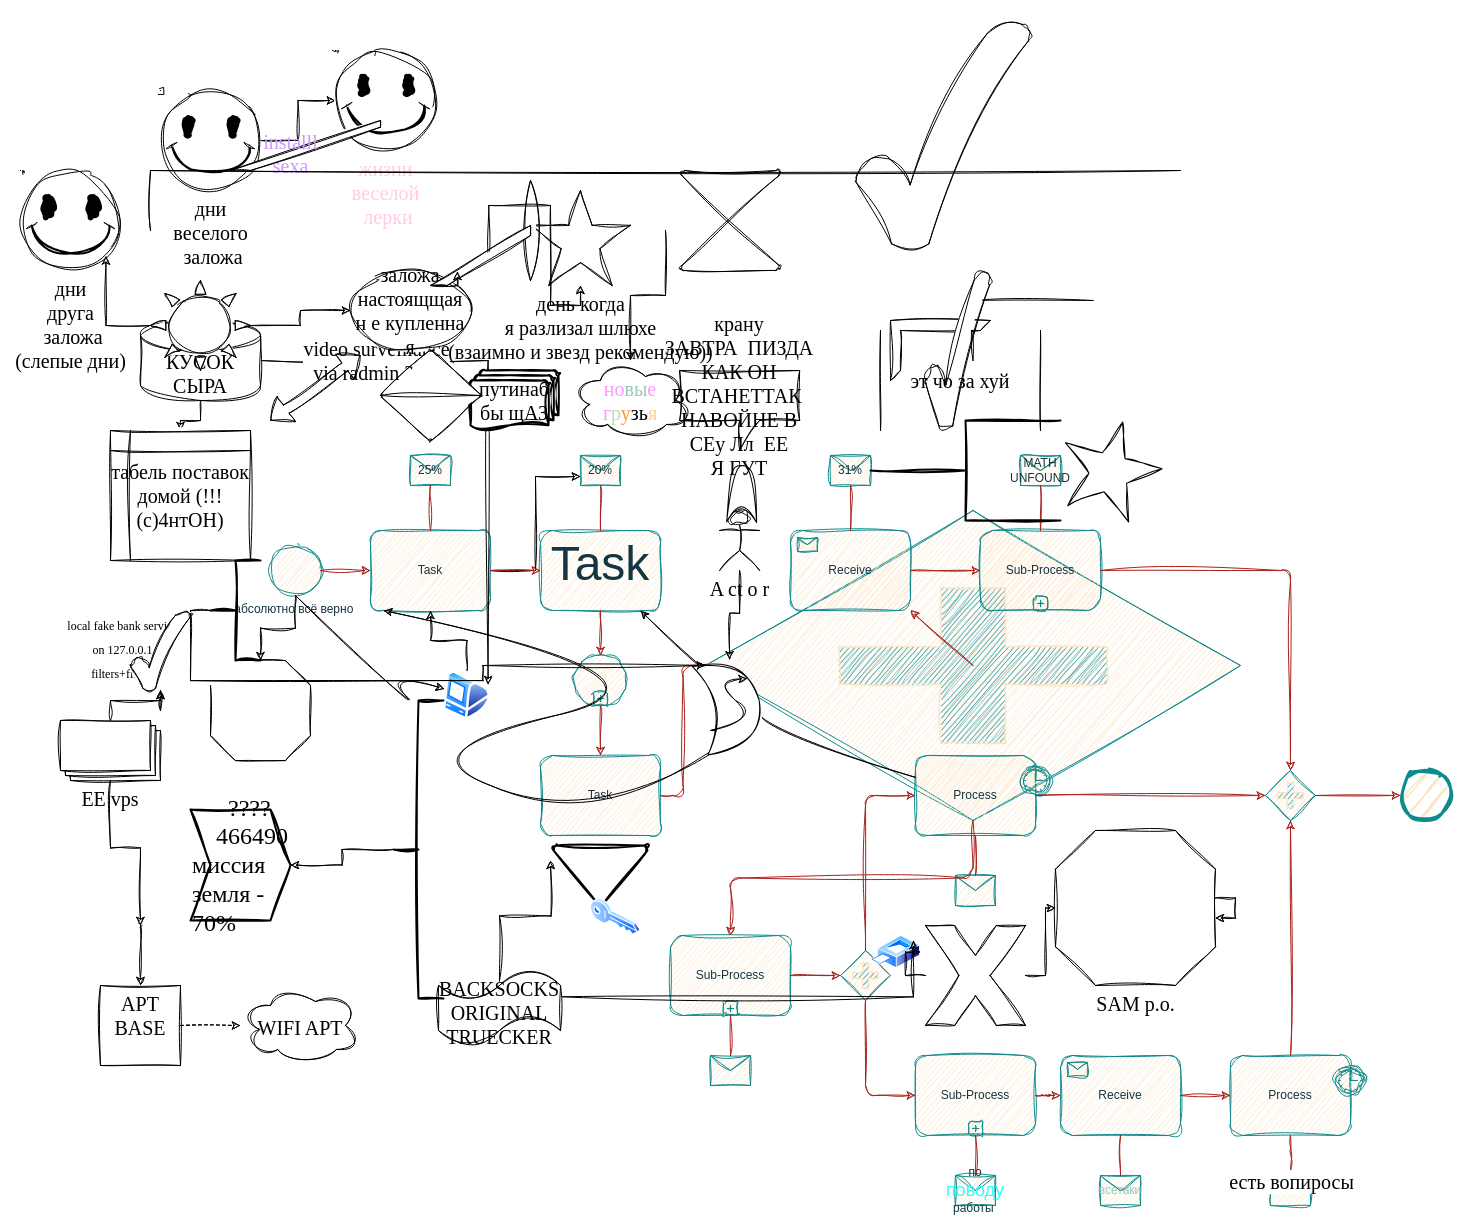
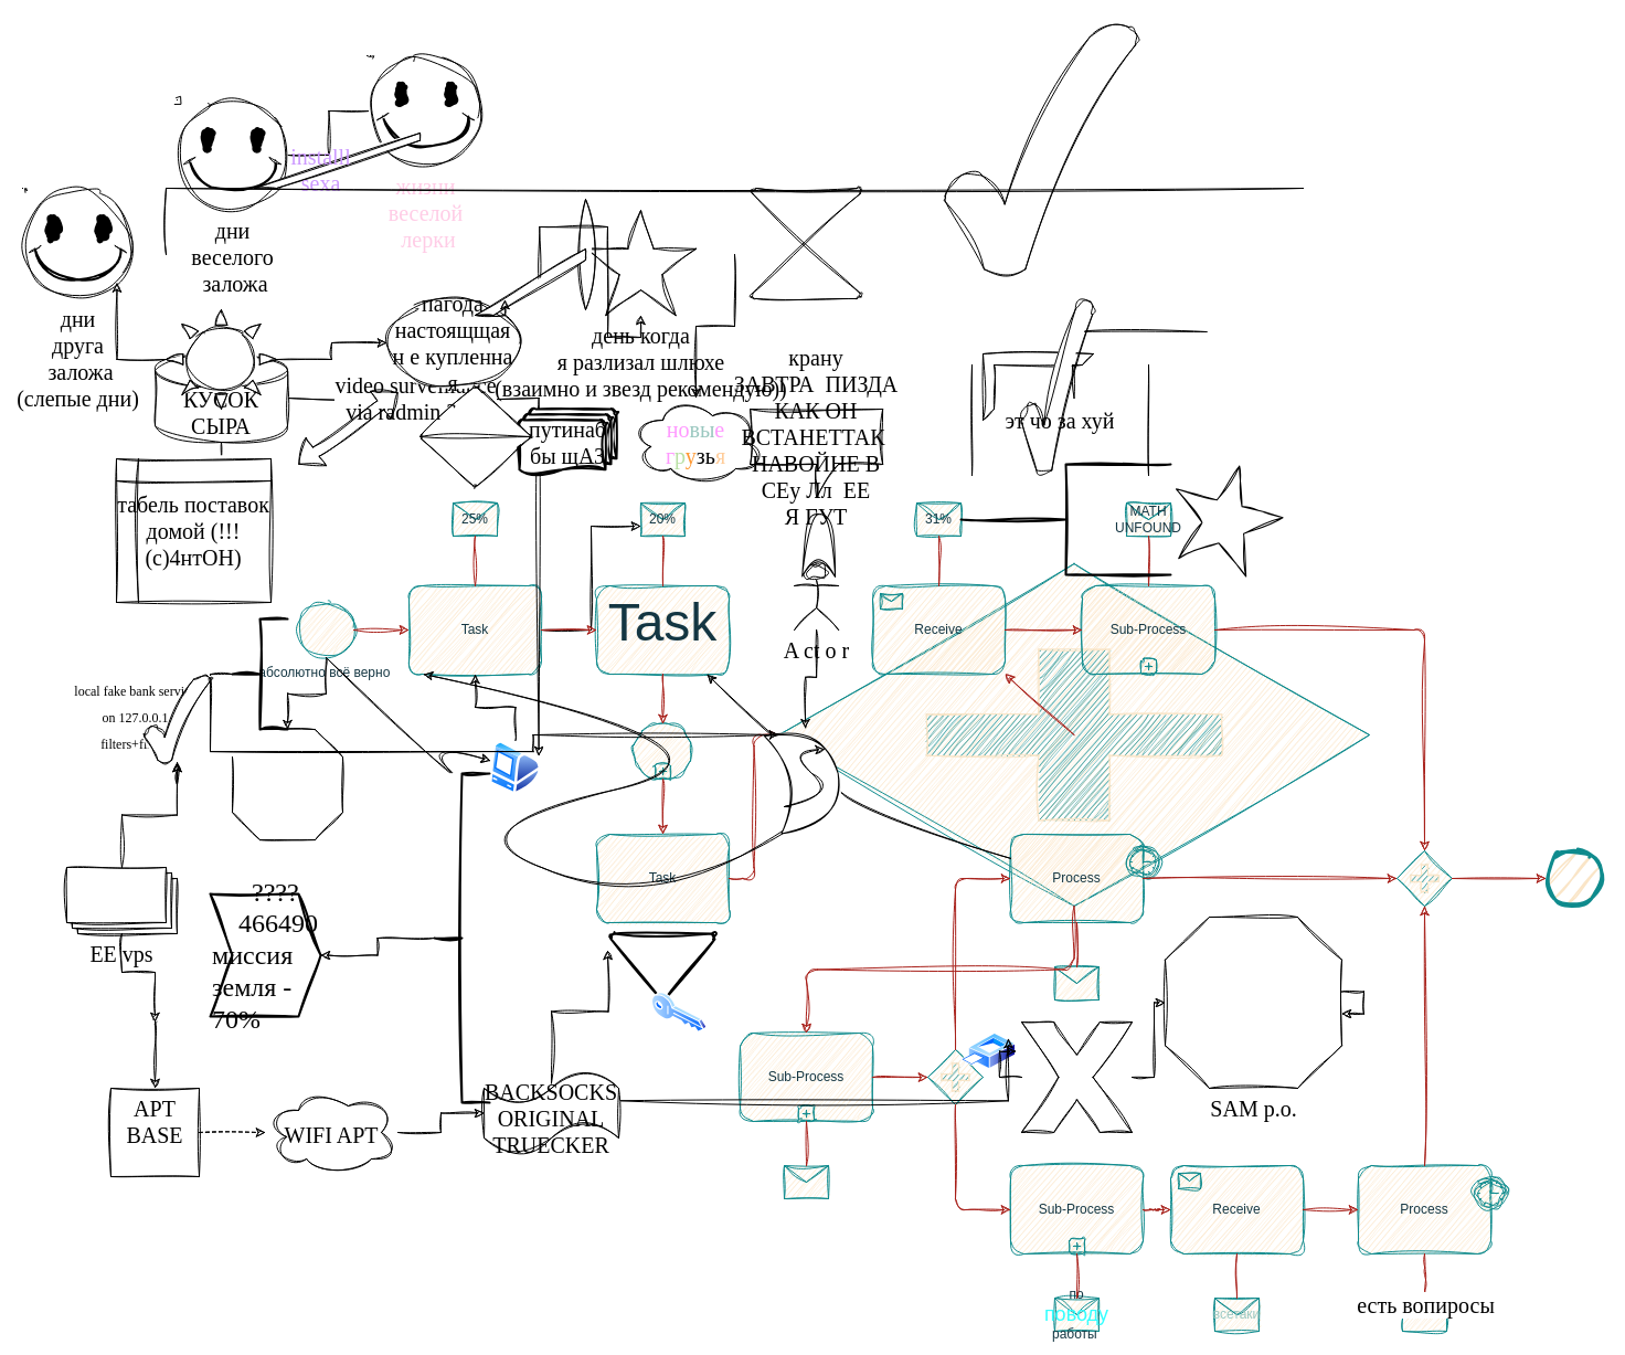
- <mxCell id="119" value="" style="edgeStyle=orthogonalEdgeStyle;rounded=0;sketch=1;hachureGap=4;jiggle=2;curveFitting=1;orthogonalLoop=1;jettySize=auto;html=1;fontFamily=Architects Daughter;fontSource=https%3A%2F%2Ffonts.googleapis.com%2Fcss%3Ffamily%3DArchitects%2BDaughter;fontSize=16;" edge="1" parent="1" source="120" target="121"><mxGeometry relative="1" as="geometry" /></mxCell>
+ <mxCell id="119" value="" style="edgeStyle=orthogonalEdgeStyle;rounded=0;sketch=1;hachureGap=4;jiggle=2;curveFitting=1;orthogonalLoop=1;jettySize=auto;html=1;fontFamily=Architects Daughter;fontSource=https%3A%2F%2Ffonts.googleapis.com%2Fcss%3Ffamily%3DArchitects%2BDaughter;fontSize=16;endArrow=none;" edge="1" parent="1" source="120" target="121"><mxGeometry relative="1" as="geometry" /></mxCell>
- <mxCell id="78" value="заложа настоящщая н е купленна я" style="ellipse;whiteSpace=wrap;html=1;sketch=1;hachureGap=4;jiggle=2;curveFitting=1;fontFamily=Architects Daughter;fontSource=https%3A%2F%2Ffonts.googleapis.com%2Fcss%3Ffamily%3DArchitects%2BDaughter;fontSize=20;" vertex="1" parent="1"><mxGeometry x="350" y="270" width="120" height="80" as="geometry" /></mxCell>
+ <mxCell id="78" value="пагода настоящщая н е купленна я" style="ellipse;whiteSpace=wrap;html=1;sketch=1;hachureGap=4;jiggle=2;curveFitting=1;fontFamily=Architects Daughter;fontSource=https%3A%2F%2Ffonts.googleapis.com%2Fcss%3Ffamily%3DArchitects%2BDaughter;fontSize=20;" vertex="1" parent="1"><mxGeometry x="350" y="270" width="120" height="80" as="geometry" /></mxCell>
- <mxCell id="75" value="табель поставок&lt;br&gt;домой (!!! (с)4нтОН)" style="shape=internalStorage;whiteSpace=wrap;html=1;backgroundOutline=1;sketch=1;hachureGap=4;jiggle=2;curveFitting=1;fontFamily=Architects Daughter;fontSource=https%3A%2F%2Ffonts.googleapis.com%2Fcss%3Ffamily%3DArchitects%2BDaughter;fontSize=20;" vertex="1" parent="1"><mxGeometry x="110" y="430" width="140" height="130" as="geometry" /></mxCell>
+ <mxCell id="75" value="табель поставок&lt;br&gt;домой (!!! (с)4нтОН)" style="shape=internalStorage;whiteSpace=wrap;html=1;backgroundOutline=1;sketch=1;hachureGap=4;jiggle=2;curveFitting=1;fontFamily=Architects Daughter;fontSource=https%3A%2F%2Ffonts.googleapis.com%2Fcss%3Ffamily%3DArchitects%2BDaughter;fontSize=20;" vertex="1" parent="1"><mxGeometry x="105" y="415" width="140" height="130" as="geometry" /></mxCell>
- <mxCell id="96" value="EE vps&lt;br&gt;" style="verticalLabelPosition=bottom;verticalAlign=top;html=1;shape=mxgraph.basic.layered_rect;dx=10;outlineConnect=0;whiteSpace=wrap;sketch=1;hachureGap=4;jiggle=2;curveFitting=1;fontFamily=Architects Daughter;fontSource=https%3A%2F%2Ffonts.googleapis.com%2Fcss%3Ffamily%3DArchitects%2BDaughter;fontSize=20;" vertex="1" parent="1"><mxGeometry x="60" y="720" width="100" height="60" as="geometry" /></mxCell>
+ <mxCell id="96" value="EE vps&lt;br&gt;" style="verticalLabelPosition=bottom;verticalAlign=top;html=1;shape=mxgraph.basic.layered_rect;dx=10;outlineConnect=0;whiteSpace=wrap;sketch=1;hachureGap=4;jiggle=2;curveFitting=1;fontFamily=Architects Daughter;fontSource=https%3A%2F%2Ffonts.googleapis.com%2Fcss%3Ffamily%3DArchitects%2BDaughter;fontSize=20;" vertex="1" parent="1"><mxGeometry x="60" y="785" width="100" height="60" as="geometry" /></mxCell>
+ <mxCell id="101" value="" style="edgeStyle=orthogonalEdgeStyle;rounded=0;sketch=1;hachureGap=4;jiggle=2;curveFitting=1;orthogonalLoop=1;jettySize=auto;html=1;fontFamily=Architects Daughter;fontSource=https%3A%2F%2Ffonts.googleapis.com%2Fcss%3Ffamily%3DArchitects%2BDaughter;fontSize=16;" edge="1" parent="1" source="102" target="105"><mxGeometry relative="1" as="geometry" /></mxCell>
